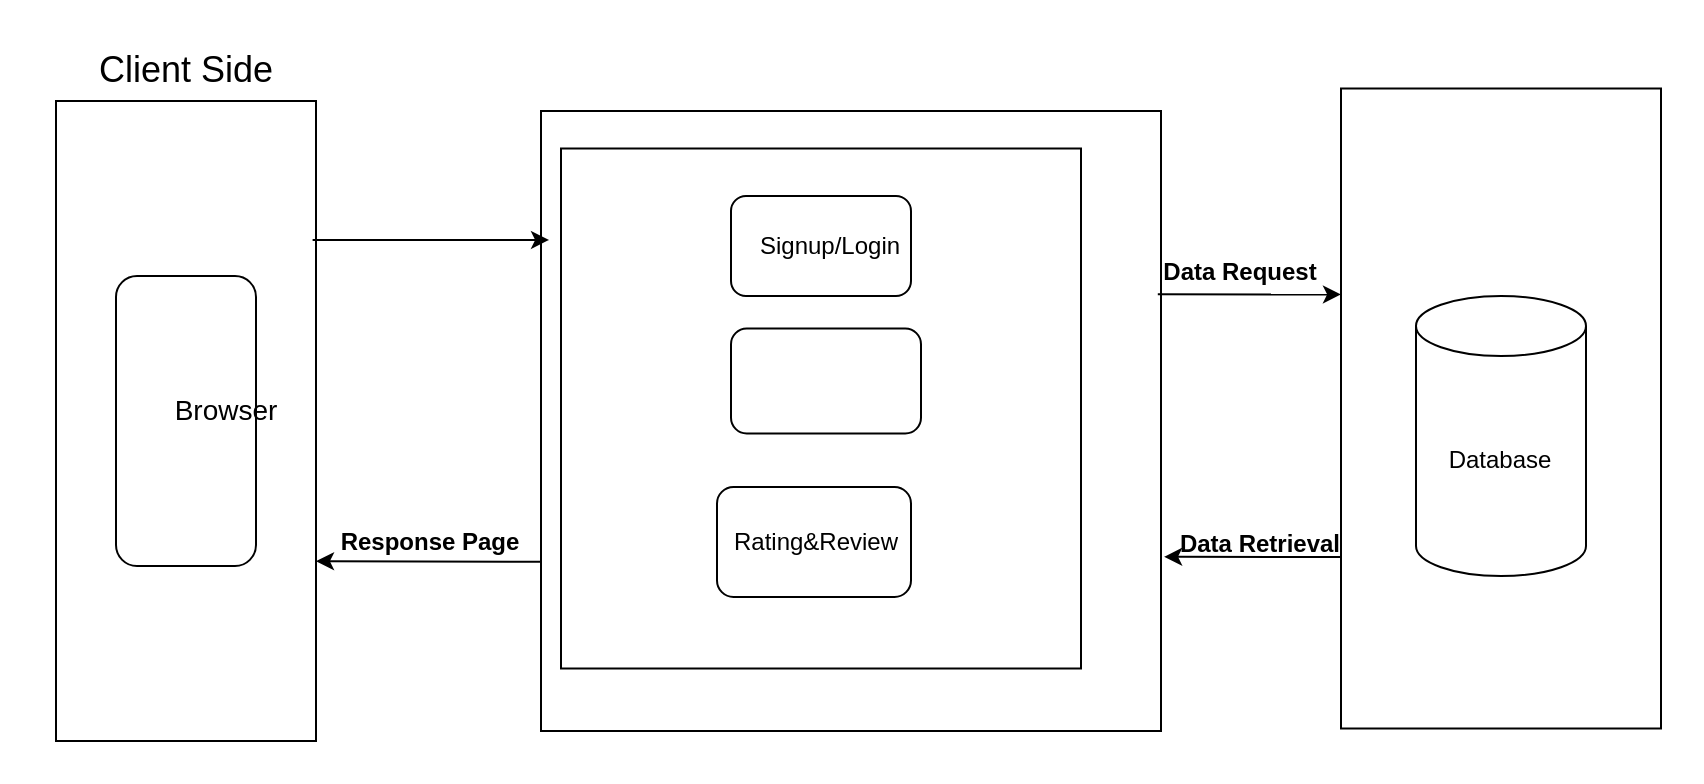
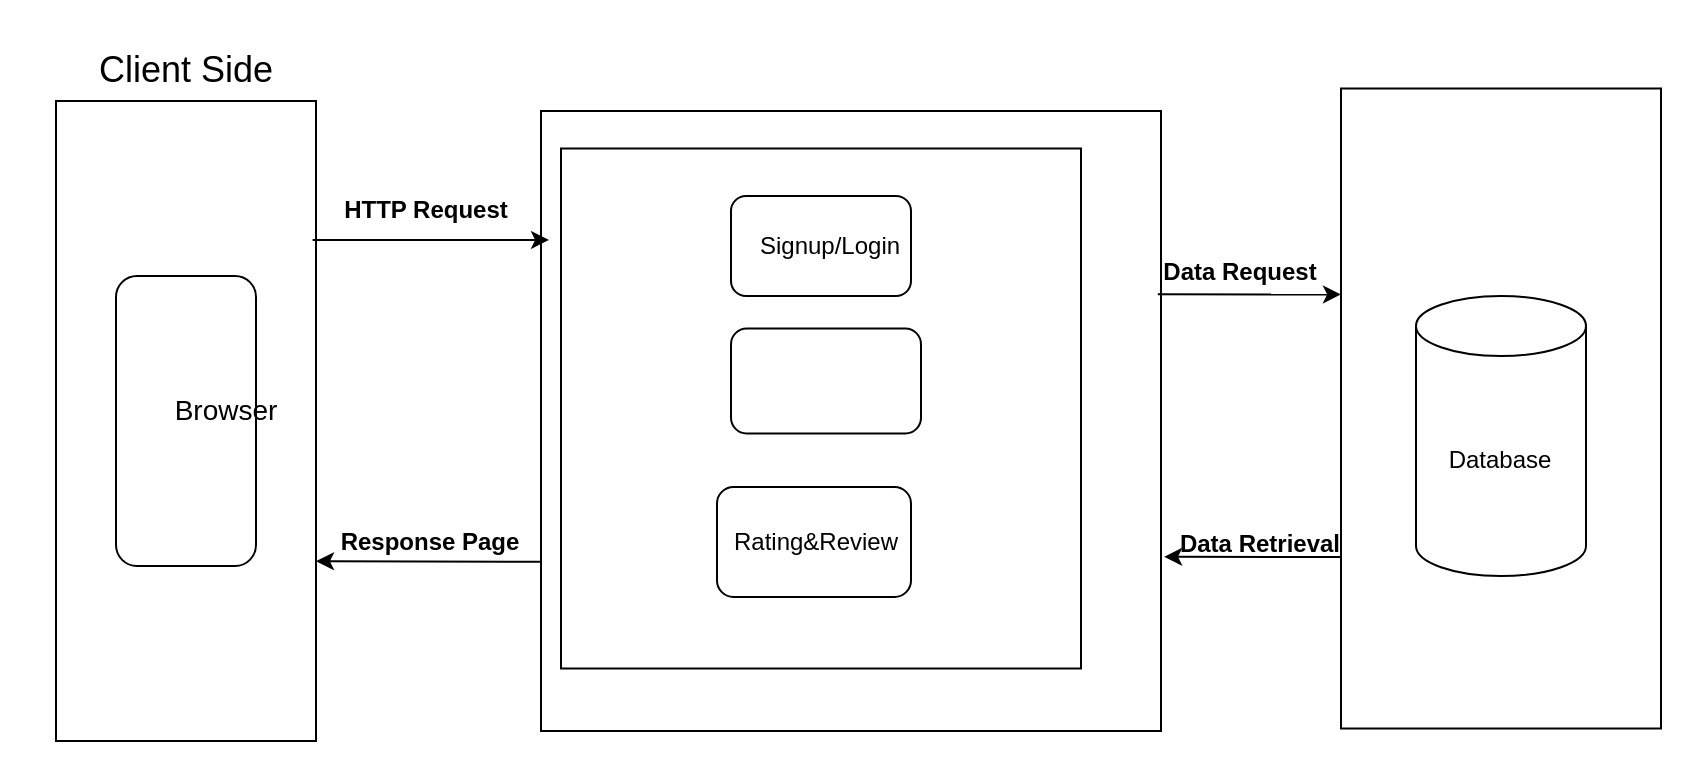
+ <mxCell id="23" value="&lt;b&gt;HTTP Request&lt;/b&gt;" style="text;html=1;align=center;verticalAlign=middle;whiteSpace=wrap;rounded=0;" vertex="1" parent="1"><mxGeometry x="157.5" y="90" width="110" height="30" as="geometry" /></mxCell>
